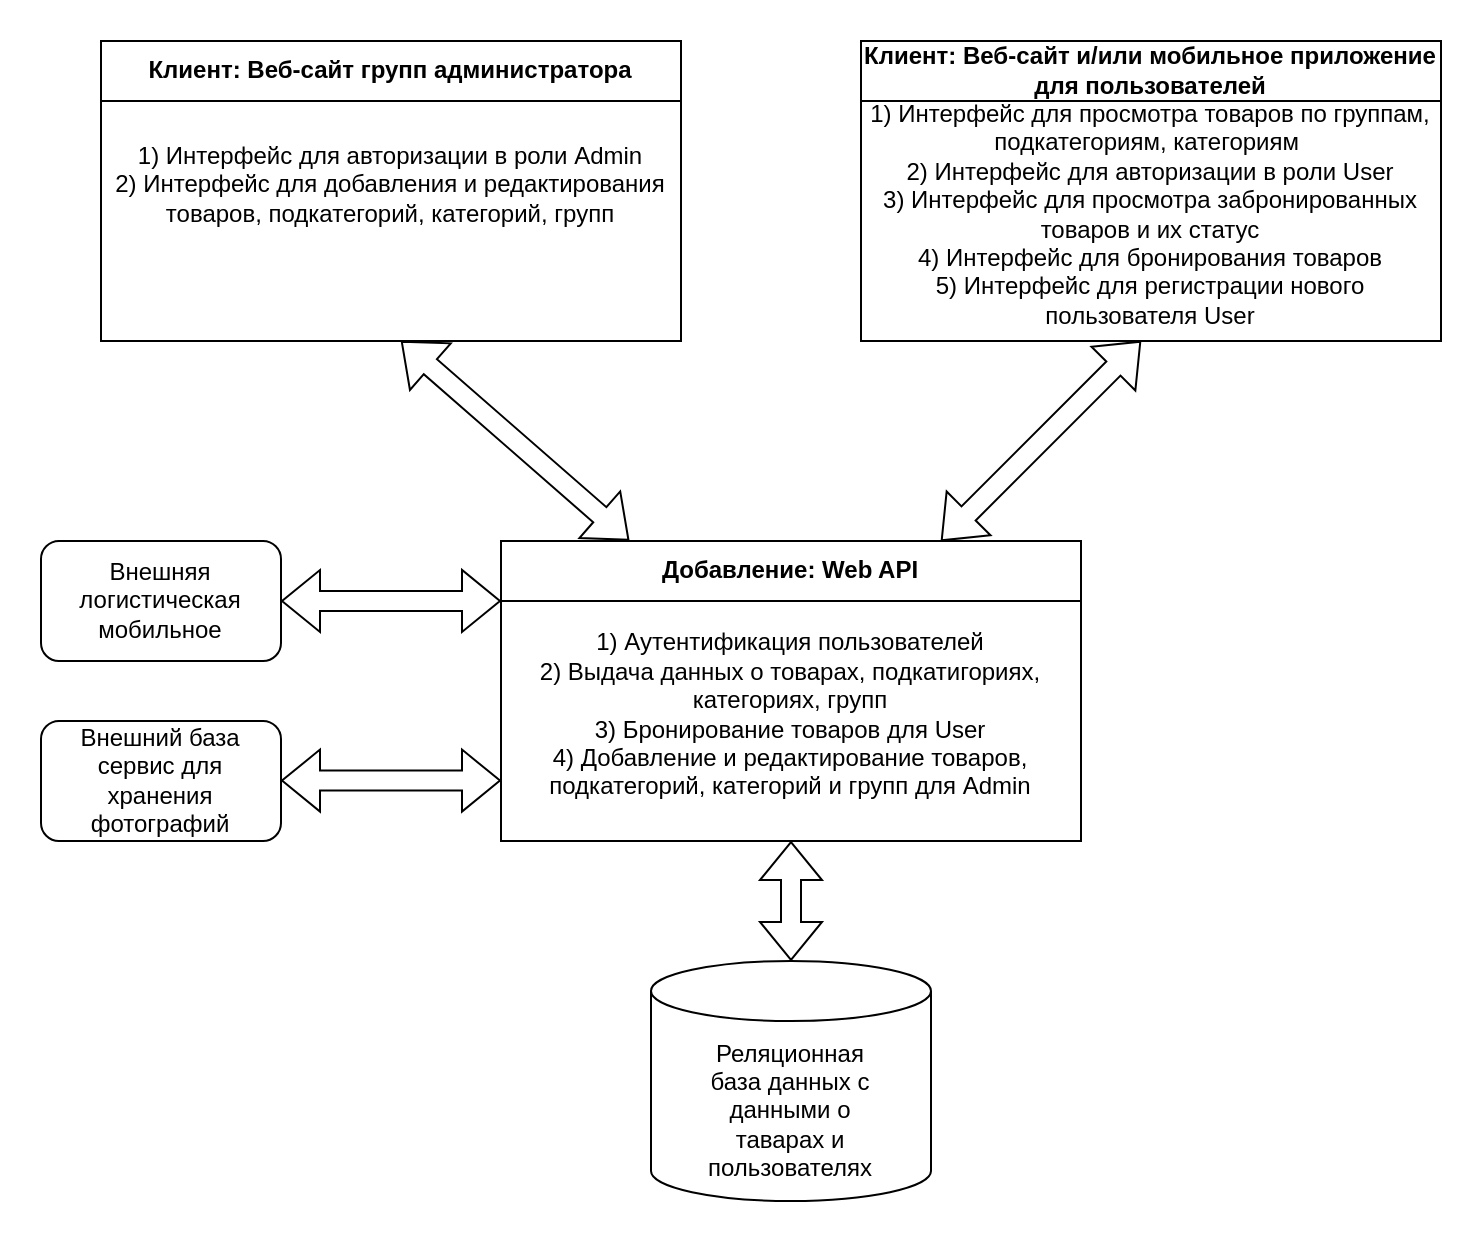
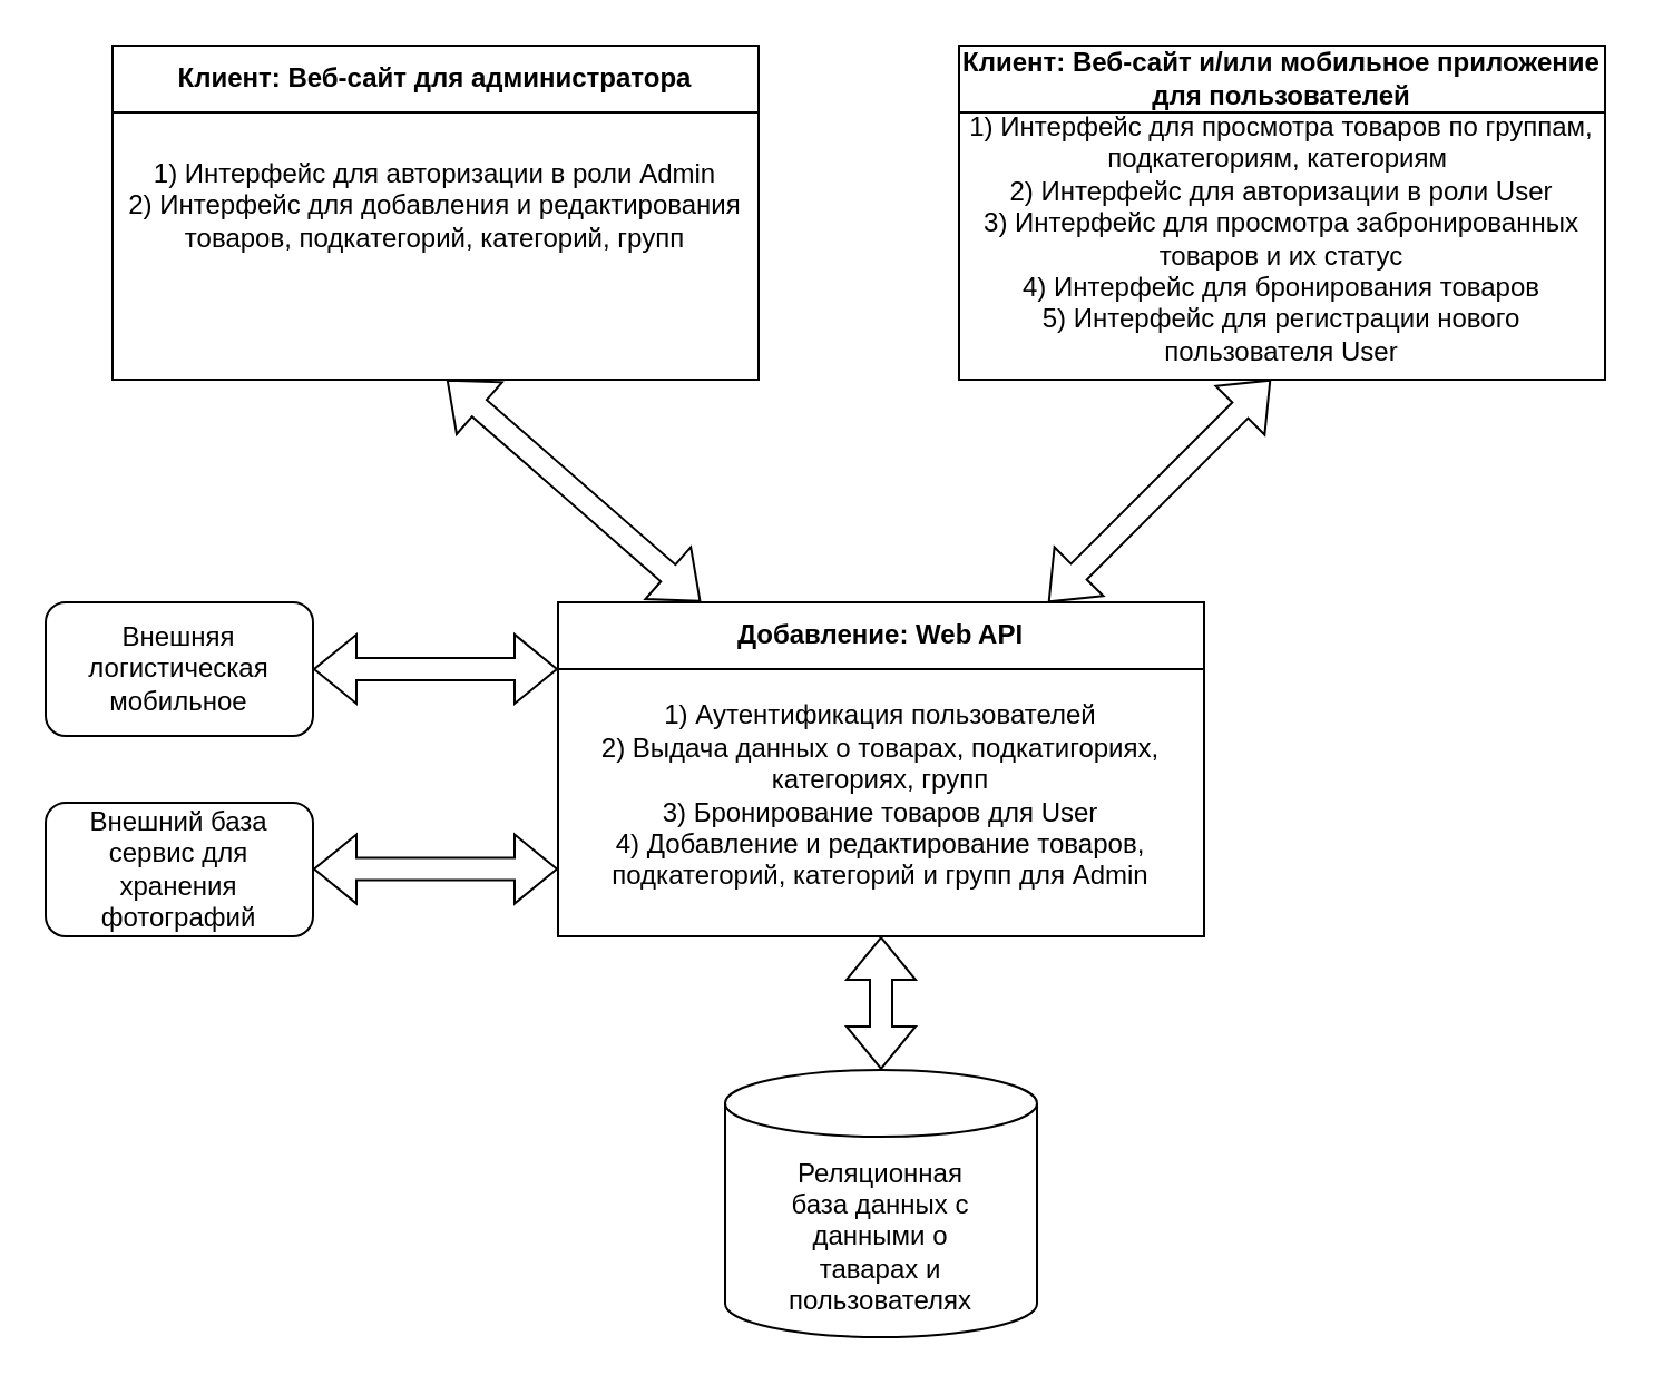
- <mxCell id="2" value="Клиент: Веб-сайт групп администратора" style="swimlane;whiteSpace=wrap;html=1;startSize=30;" vertex="1" parent="1"><mxGeometry x="50" y="20" width="290" height="150" as="geometry" /></mxCell>
+ <mxCell id="2" value="Клиент: Веб-сайт для администратора" style="swimlane;whiteSpace=wrap;html=1;startSize=30;" vertex="1" parent="1"><mxGeometry x="50" y="20" width="290" height="150" as="geometry" /></mxCell>
